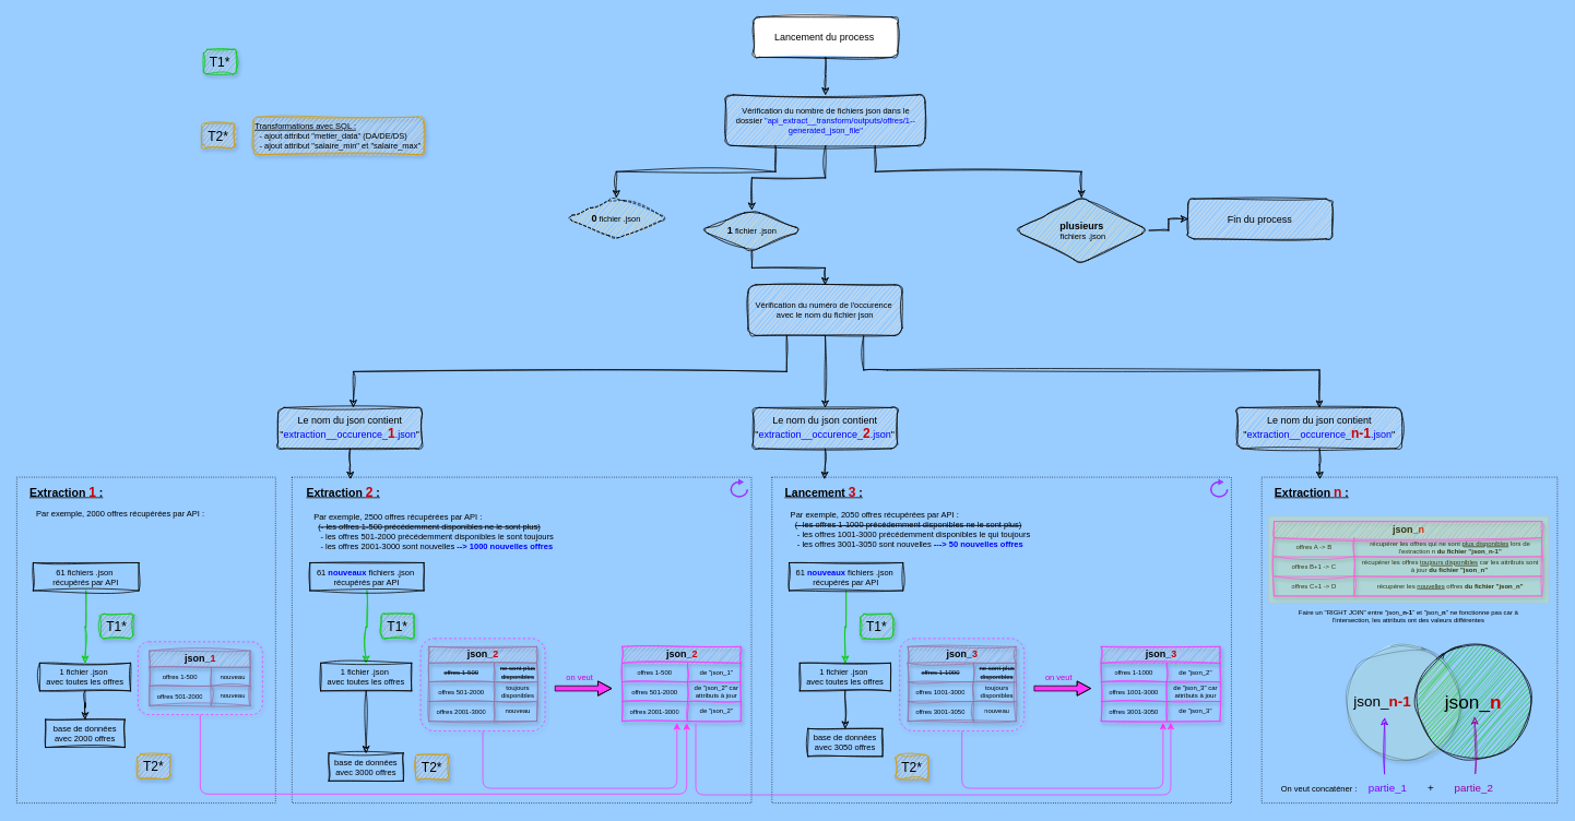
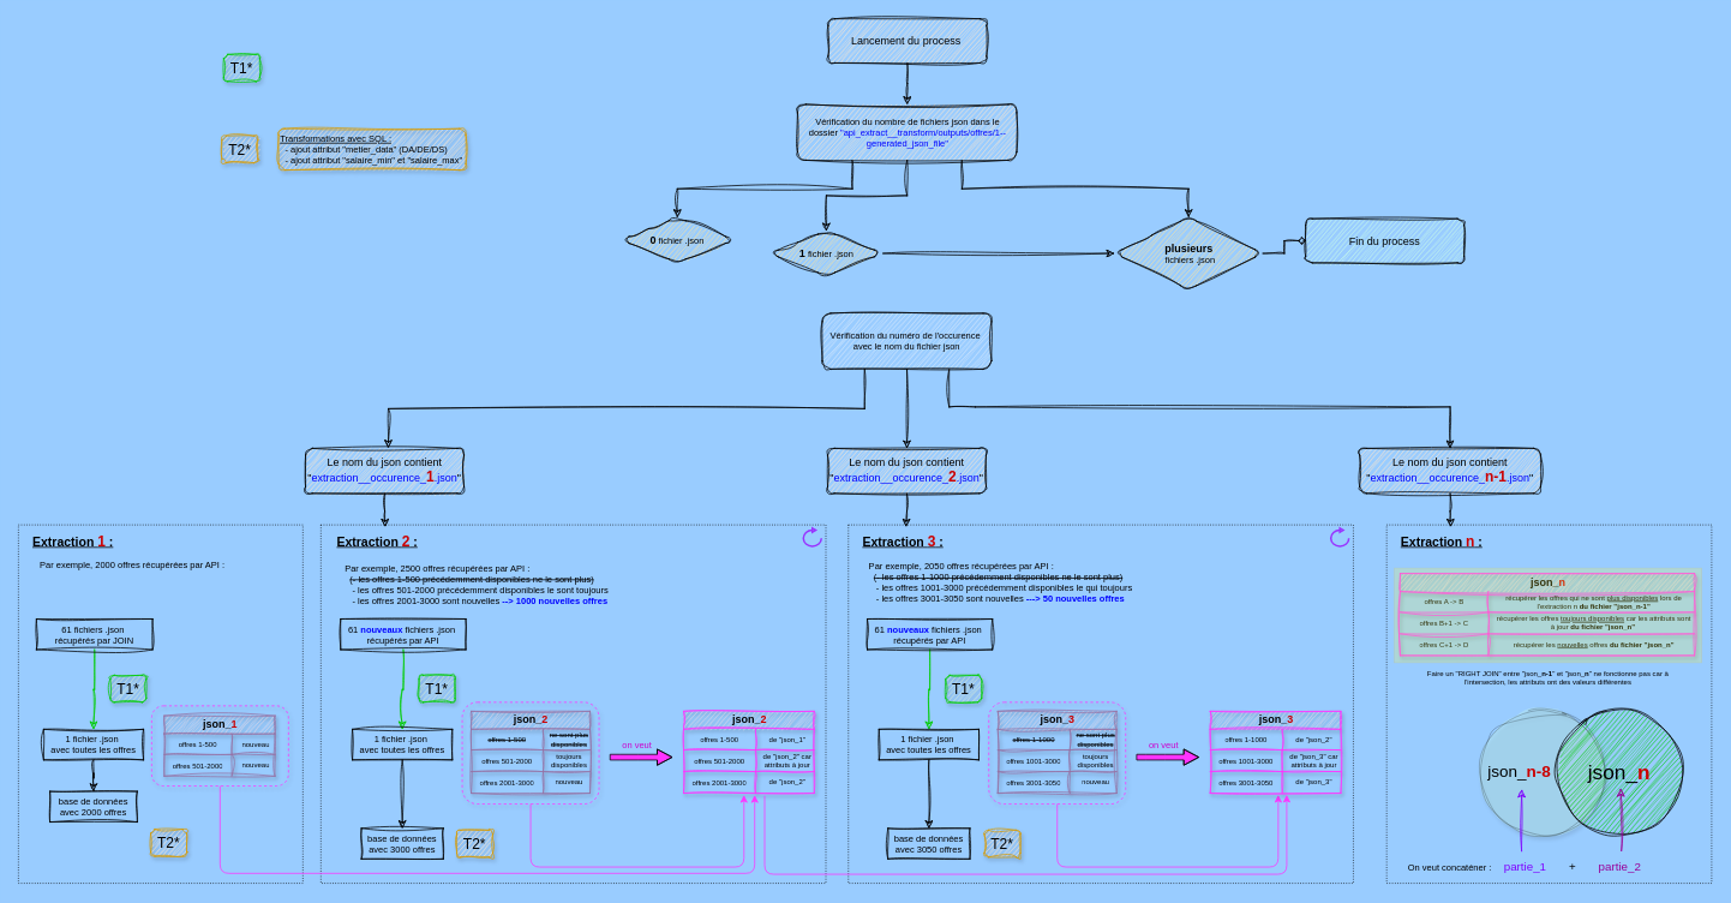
- <mxCell id="105" value="Lancement du process&amp;nbsp;" style="rounded=1;whiteSpace=wrap;html=1;fillColor=#ffffff;strokeColor=#000000;sketch=1;curveFitting=1;jiggle=2;" parent="1" vertex="1"><mxGeometry x="919.5" y="20" width="176" height="49" as="geometry" /></mxCell>
+ <mxCell id="105" value="Lancement du process&amp;nbsp;" style="rounded=1;whiteSpace=wrap;html=1;fillColor=#ffe6cc;strokeColor=#000000;sketch=1;curveFitting=1;jiggle=2;" parent="1" vertex="1"><mxGeometry x="919.5" y="20" width="176" height="49" as="geometry" /></mxCell>
- <mxCell id="110" value="&lt;div style=&quot;&quot;&gt;&lt;font style=&quot;color: rgb(0, 0, 0);&quot;&gt;&lt;b style=&quot;&quot;&gt;&lt;font style=&quot;font-size: 12px;&quot;&gt;0&lt;/font&gt;&lt;/b&gt;&lt;span style=&quot;font-size: 10px;&quot;&gt; fichier .json&lt;/span&gt;&lt;/font&gt;&lt;/div&gt;" style="rhombus;whiteSpace=wrap;html=1;fillColor=#FFE599;gradientColor=none;rounded=1;sketch=1;curveFitting=1;jiggle=2;dashed=1;" parent="1" vertex="1"><mxGeometry x="689" y="240.5" width="126" height="50" as="geometry" /></mxCell>
+ <mxCell id="110" value="&lt;div style=&quot;&quot;&gt;&lt;font style=&quot;color: rgb(0, 0, 0);&quot;&gt;&lt;b style=&quot;&quot;&gt;&lt;font style=&quot;font-size: 12px;&quot;&gt;0&lt;/font&gt;&lt;/b&gt;&lt;span style=&quot;font-size: 10px;&quot;&gt; fichier .json&lt;/span&gt;&lt;/font&gt;&lt;/div&gt;" style="rhombus;whiteSpace=wrap;html=1;fillColor=#FFE599;gradientColor=none;rounded=1;sketch=1;curveFitting=1;jiggle=2;" parent="1" vertex="1"><mxGeometry x="689" y="240.5" width="126" height="50" as="geometry" /></mxCell>
- <mxCell id="111" style="edgeStyle=orthogonalEdgeStyle;rounded=0;orthogonalLoop=1;jettySize=auto;html=1;exitX=1;exitY=0.5;exitDx=0;exitDy=0;entryX=0;entryY=0.5;entryDx=0;entryDy=0;sketch=1;curveFitting=1;jiggle=2;" parent="1" source="112" target="113" edge="1"><mxGeometry relative="1" as="geometry" /></mxCell>
+ <mxCell id="111" style="edgeStyle=orthogonalEdgeStyle;rounded=0;orthogonalLoop=1;jettySize=auto;html=1;exitX=1;exitY=0.5;exitDx=0;exitDy=0;entryX=0;entryY=0.5;entryDx=0;entryDy=0;sketch=1;curveFitting=1;jiggle=2;endArrow=diamond;" parent="1" source="112" target="113" edge="1"><mxGeometry relative="1" as="geometry" /></mxCell>
- <mxCell id="113" value="Fin du process" style="rounded=1;whiteSpace=wrap;html=1;fillColor=#ffe6cc;strokeColor=#000000;sketch=1;curveFitting=1;jiggle=2;" parent="1" vertex="1"><mxGeometry x="1450" y="242" width="176" height="49" as="geometry" /></mxCell>
+ <mxCell id="113" value="Fin du process" style="rounded=1;whiteSpace=wrap;html=1;fillColor=#ccffe6;strokeColor=#000000;sketch=1;curveFitting=1;jiggle=2;" parent="1" vertex="1"><mxGeometry x="1450" y="242" width="176" height="49" as="geometry" /></mxCell>
- <mxCell id="96" value="" style="edgeStyle=orthogonalEdgeStyle;rounded=0;orthogonalLoop=1;jettySize=auto;html=1;sketch=1;curveFitting=1;jiggle=2;entryX=0.5;entryY=0;entryDx=0;entryDy=0;" parent="1" source="95" target="117" edge="1"><mxGeometry relative="1" as="geometry"><mxPoint x="784" y="790" as="sourcePoint" /><mxPoint x="1007" y="342" as="targetPoint" /></mxGeometry></mxCell>
+ <mxCell id="96" value="" style="edgeStyle=orthogonalEdgeStyle;rounded=0;orthogonalLoop=1;jettySize=auto;html=1;sketch=1;curveFitting=1;jiggle=2;" parent="1" source="95" target="112" edge="1"><mxGeometry relative="1" as="geometry"><mxPoint x="784" y="790" as="sourcePoint" /><mxPoint x="1007" y="342" as="targetPoint" /></mxGeometry></mxCell>
- <mxCell id="117" value="&lt;div style=&quot;color: rgb(0, 0, 255); font-size: 10px;&quot;&gt;&lt;div style=&quot;color: rgb(0, 0, 0);&quot;&gt;&lt;font style=&quot;color: rgb(0, 0, 0);&quot;&gt;Vérification du numéro de&amp;nbsp;&lt;/font&gt;&lt;span style=&quot;color: light-dark(rgb(0, 0, 0), rgb(237, 237, 237)); background-color: transparent;&quot;&gt;l'occurence&amp;nbsp;&lt;/span&gt;&lt;/div&gt;&lt;div style=&quot;color: rgb(0, 0, 0);&quot;&gt;&lt;span style=&quot;color: light-dark(rgb(0, 0, 0), rgb(237, 237, 237)); background-color: transparent;&quot;&gt;avec le&amp;nbsp;&lt;/span&gt;&lt;span style=&quot;color: light-dark(rgb(0, 0, 0), rgb(237, 237, 237)); background-color: transparent;&quot;&gt;nom du fichier json&lt;/span&gt;&lt;/div&gt;&lt;/div&gt;" style="rounded=1;whiteSpace=wrap;html=1;fillColor=#ffe6cc;strokeColor=#000000;sketch=1;curveFitting=1;jiggle=2;" parent="1" vertex="1"><mxGeometry x="913" y="347" width="188" height="62" as="geometry" /></mxCell>
+ <mxCell id="117" value="&lt;div style=&quot;color: rgb(0, 0, 255); font-size: 10px;&quot;&gt;&lt;div style=&quot;color: rgb(0, 0, 0);&quot;&gt;&lt;font style=&quot;color: rgb(0, 0, 0);&quot;&gt;Vérification du numéro de&amp;nbsp;&lt;/font&gt;&lt;span style=&quot;color: light-dark(rgb(0, 0, 0), rgb(237, 237, 237)); background-color: transparent;&quot;&gt;l'occurence&amp;nbsp;&lt;/span&gt;&lt;/div&gt;&lt;div style=&quot;color: rgb(0, 0, 0);&quot;&gt;&lt;span style=&quot;color: light-dark(rgb(0, 0, 0), rgb(237, 237, 237)); background-color: transparent;&quot;&gt;avec le&amp;nbsp;&lt;/span&gt;&lt;span style=&quot;color: light-dark(rgb(0, 0, 0), rgb(237, 237, 237)); background-color: transparent;&quot;&gt;nom du fichier json&lt;/span&gt;&lt;/div&gt;&lt;/div&gt;" style="rounded=1;whiteSpace=wrap;html=1;fillColor=#dae8fc;strokeColor=#000000;sketch=1;curveFitting=1;jiggle=2;" parent="1" vertex="1"><mxGeometry x="913" y="347" width="188" height="62" as="geometry" /></mxCell>
- <mxCell id="81" value="&lt;div&gt;&lt;font style=&quot;&quot;&gt;&lt;b style=&quot;&quot;&gt;&lt;u style=&quot;&quot;&gt;&lt;span style=&quot;font-size: 14px;&quot;&gt;Lancement &lt;/span&gt;&lt;font style=&quot;color: rgb(204, 0, 0); font-size: 16px;&quot;&gt;3&lt;/font&gt;&lt;span style=&quot;font-size: 14px;&quot;&gt; :&lt;/span&gt;&lt;/u&gt;&lt;/b&gt;&lt;/font&gt;&lt;/div&gt;" style="text;html=1;align=left;verticalAlign=top;whiteSpace=wrap;rounded=0;fontSize=10;" parent="1" vertex="1"><mxGeometry x="956" y="584" width="158" height="27" as="geometry" /></mxCell>
+ <mxCell id="81" value="&lt;div&gt;&lt;font style=&quot;&quot;&gt;&lt;b style=&quot;&quot;&gt;&lt;u style=&quot;&quot;&gt;&lt;span style=&quot;font-size: 14px;&quot;&gt;Extraction &lt;/span&gt;&lt;font style=&quot;color: rgb(204, 0, 0); font-size: 16px;&quot;&gt;3&lt;/font&gt;&lt;span style=&quot;font-size: 14px;&quot;&gt; :&lt;/span&gt;&lt;/u&gt;&lt;/b&gt;&lt;/font&gt;&lt;/div&gt;" style="text;html=1;align=left;verticalAlign=top;whiteSpace=wrap;rounded=0;fontSize=10;" parent="1" vertex="1"><mxGeometry x="956" y="584" width="158" height="27" as="geometry" /></mxCell>
- <mxCell id="22" value="61 fichiers .json&amp;nbsp;&lt;div&gt;récupérés par API&lt;/div&gt;" style="text;html=1;align=center;verticalAlign=middle;whiteSpace=wrap;rounded=0;fontSize=10;strokeColor=default;sketch=1;curveFitting=1;jiggle=2;" parent="1" vertex="1"><mxGeometry x="40" y="686.5" width="129" height="34" as="geometry" /></mxCell>
+ <mxCell id="22" value="61 fichiers .json&amp;nbsp;&lt;div&gt;récupérés par JOIN&lt;/div&gt;" style="text;html=1;align=center;verticalAlign=middle;whiteSpace=wrap;rounded=0;fontSize=10;strokeColor=default;sketch=1;curveFitting=1;jiggle=2;" parent="1" vertex="1"><mxGeometry x="40" y="686.5" width="129" height="34" as="geometry" /></mxCell>
- <mxCell id="132" value="&lt;font style=&quot;&quot;&gt;&lt;font style=&quot;font-size: 18px;&quot;&gt;json_&lt;/font&gt;&lt;font style=&quot;color: rgb(204, 0, 0);&quot;&gt;&lt;b style=&quot;&quot;&gt;&lt;font style=&quot;font-size: 18px;&quot;&gt;n-1&lt;/font&gt;&lt;span style=&quot;font-size: 15px;&quot;&gt;&amp;nbsp; &amp;nbsp; &amp;nbsp; &amp;nbsp; &amp;nbsp; &amp;nbsp;&amp;nbsp;&lt;/span&gt;&lt;/b&gt;&lt;/font&gt;&lt;/font&gt;" style="ellipse;whiteSpace=wrap;html=1;aspect=fixed;fillColor=#CCFFE6;sketch=1;curveFitting=1;jiggle=2;opacity=30;fillStyle=solid;shadow=1;" parent="1" vertex="1"><mxGeometry x="1643" y="787.52" width="139.48" height="139.48" as="geometry" /></mxCell>
+ <mxCell id="132" value="&lt;font style=&quot;&quot;&gt;&lt;font style=&quot;font-size: 18px;&quot;&gt;json_&lt;/font&gt;&lt;font style=&quot;color: rgb(204, 0, 0);&quot;&gt;&lt;b style=&quot;&quot;&gt;&lt;font style=&quot;font-size: 18px;&quot;&gt;n-8&lt;/font&gt;&lt;span style=&quot;font-size: 15px;&quot;&gt;&amp;nbsp; &amp;nbsp; &amp;nbsp; &amp;nbsp; &amp;nbsp; &amp;nbsp;&amp;nbsp;&lt;/span&gt;&lt;/b&gt;&lt;/font&gt;&lt;/font&gt;" style="ellipse;whiteSpace=wrap;html=1;aspect=fixed;fillColor=#CCFFE6;sketch=1;curveFitting=1;jiggle=2;opacity=30;fillStyle=solid;shadow=1;" parent="1" vertex="1"><mxGeometry x="1643" y="787.52" width="139.48" height="139.48" as="geometry" /></mxCell>
- <mxCell id="79" value="base de données avec 3050 offres" style="text;html=1;align=center;verticalAlign=middle;whiteSpace=wrap;rounded=0;fontSize=10;strokeColor=default;sketch=1;curveFitting=1;jiggle=2;" parent="1" vertex="1"><mxGeometry x="986" y="889" width="91" height="34" as="geometry" /></mxCell>
+ <mxCell id="79" value="base de données avec 3050 offres" style="text;html=1;align=center;verticalAlign=middle;whiteSpace=wrap;rounded=0;fontSize=10;strokeColor=default;sketch=1;curveFitting=1;jiggle=2;" parent="1" vertex="1"><mxGeometry x="986" y="919" width="91" height="34" as="geometry" /></mxCell>
